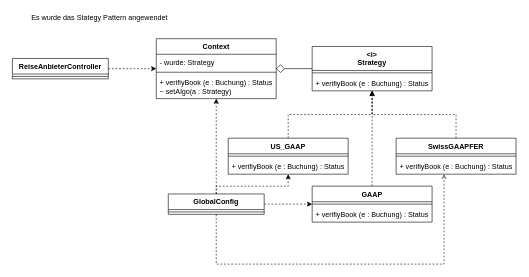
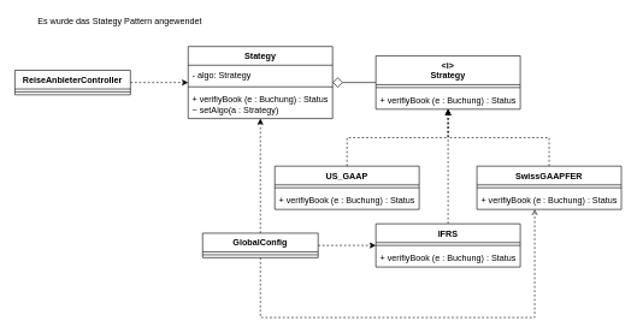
- <mxCell id="11" value="Context" style="swimlane;fontStyle=1;align=center;verticalAlign=top;childLayout=stackLayout;horizontal=1;startSize=26;horizontalStack=0;resizeParent=1;resizeParentMax=0;resizeLast=0;collapsible=1;marginBottom=0;" vertex="1" parent="1"><mxGeometry x="260" y="64" width="200" height="100" as="geometry" /></mxCell>
+ <mxCell id="11" value="Stategy" style="swimlane;fontStyle=1;align=center;verticalAlign=top;childLayout=stackLayout;horizontal=1;startSize=26;horizontalStack=0;resizeParent=1;resizeParentMax=0;resizeLast=0;collapsible=1;marginBottom=0;" vertex="1" parent="1"><mxGeometry x="260" y="64" width="200" height="100" as="geometry" /></mxCell>
- <mxCell id="12" value="- wurde: Strategy" style="text;strokeColor=none;fillColor=none;align=left;verticalAlign=top;spacingLeft=4;spacingRight=4;overflow=hidden;rotatable=0;points=[[0,0.5],[1,0.5]];portConstraint=eastwest;" vertex="1" parent="11"><mxGeometry y="26" width="200" height="26" as="geometry" /></mxCell>
+ <mxCell id="12" value="- algo: Strategy" style="text;strokeColor=none;fillColor=none;align=left;verticalAlign=top;spacingLeft=4;spacingRight=4;overflow=hidden;rotatable=0;points=[[0,0.5],[1,0.5]];portConstraint=eastwest;" vertex="1" parent="11"><mxGeometry y="26" width="200" height="26" as="geometry" /></mxCell>
- <mxCell id="6" style="edgeStyle=orthogonalEdgeStyle;rounded=0;orthogonalLoop=1;jettySize=auto;html=1;dashed=1;endArrow=classic;endFill=1;endSize=6;" edge="1" parent="1" source="9" target="28"><mxGeometry relative="1" as="geometry"><Array as="points"><mxPoint x="360" y="310" /><mxPoint x="480" y="310" /></Array></mxGeometry></mxCell>
- <mxCell id="24" value="GAAP" style="swimlane;fontStyle=1;align=center;verticalAlign=top;childLayout=stackLayout;horizontal=1;startSize=26;horizontalStack=0;resizeParent=1;resizeParentMax=0;resizeLast=0;collapsible=1;marginBottom=0;" vertex="1" parent="1"><mxGeometry x="520" y="310" width="200" height="60" as="geometry" /></mxCell>
+ <mxCell id="24" value="IFRS" style="swimlane;fontStyle=1;align=center;verticalAlign=top;childLayout=stackLayout;horizontal=1;startSize=26;horizontalStack=0;resizeParent=1;resizeParentMax=0;resizeLast=0;collapsible=1;marginBottom=0;" vertex="1" parent="1"><mxGeometry x="520" y="310" width="200" height="60" as="geometry" /></mxCell>
